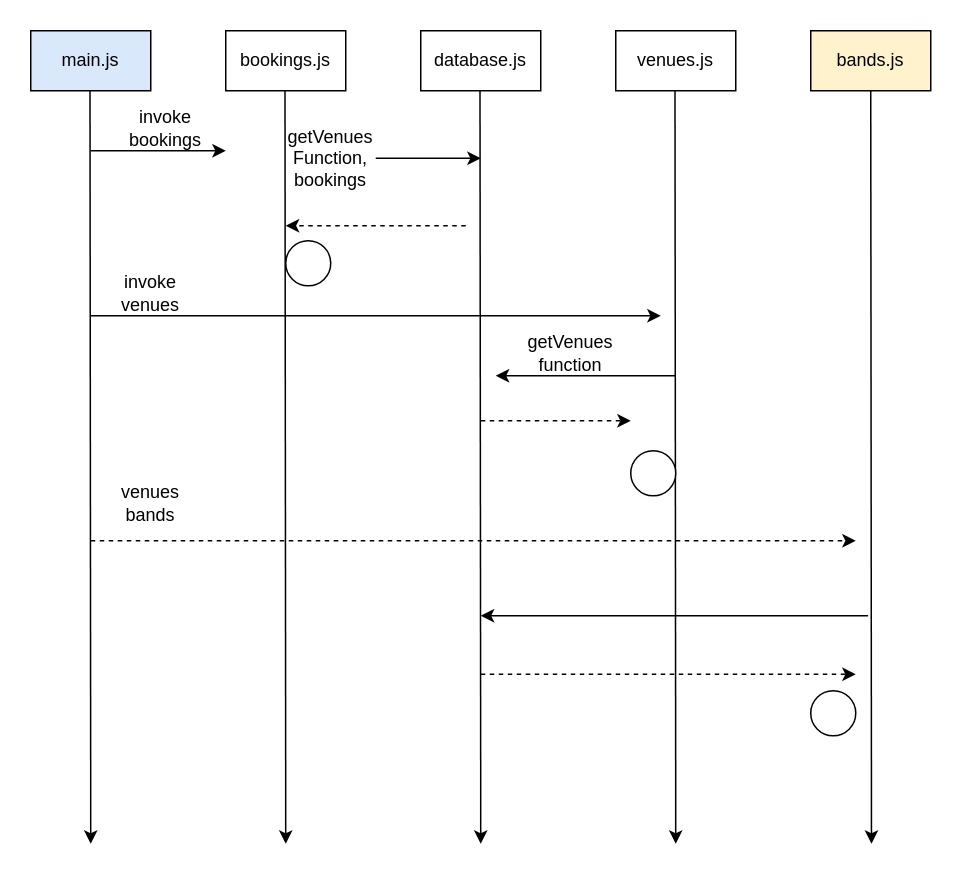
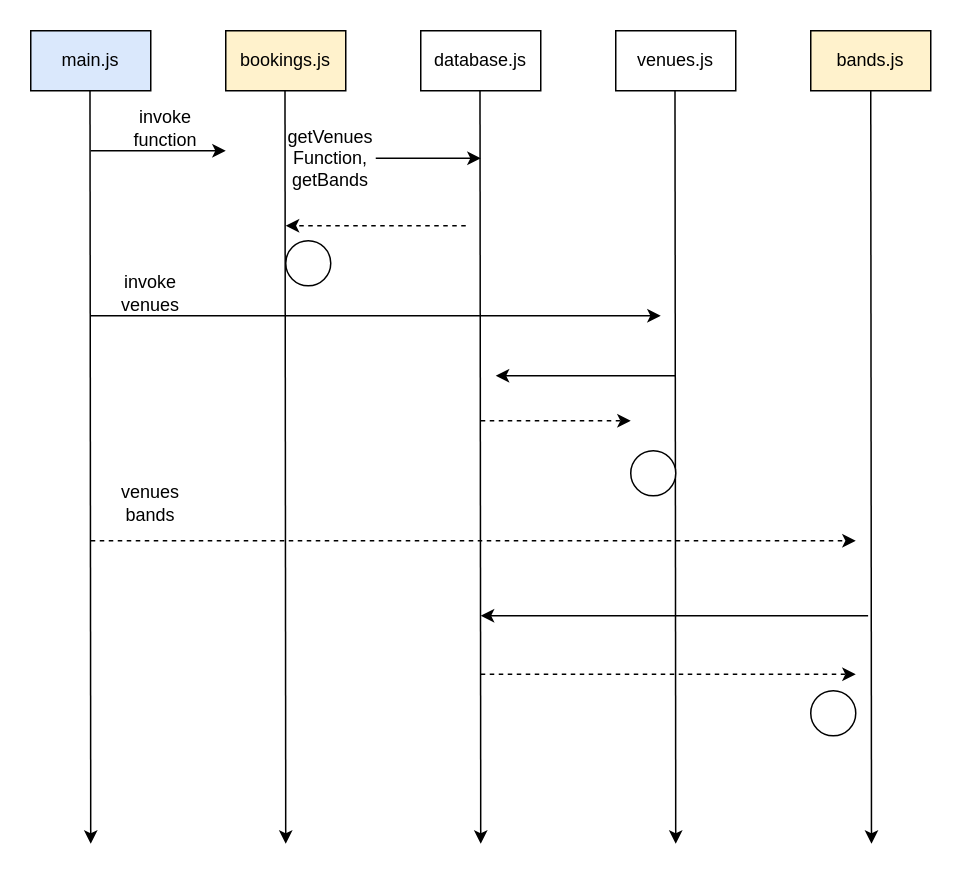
- <mxCell id="2" value="bookings.js" style="whiteSpace=wrap;html=1;" parent="1" vertex="1"><mxGeometry x="150" y="20" width="80" height="40" as="geometry" /></mxCell>
+ <mxCell id="2" value="bookings.js" style="whiteSpace=wrap;html=1;fillColor=#fff2cc;" parent="1" vertex="1"><mxGeometry x="150" y="20" width="80" height="40" as="geometry" /></mxCell>
- <mxCell id="13" value="invoke bookings" style="text;strokeColor=none;align=center;fillColor=none;html=1;verticalAlign=middle;whiteSpace=wrap;rounded=0;" parent="1" vertex="1"><mxGeometry x="80" y="70" width="60" height="30" as="geometry" /></mxCell>
+ <mxCell id="13" value="invoke function" style="text;strokeColor=none;align=center;fillColor=none;html=1;verticalAlign=middle;whiteSpace=wrap;rounded=0;" parent="1" vertex="1"><mxGeometry x="80" y="70" width="60" height="30" as="geometry" /></mxCell>
- <mxCell id="16" value="getVenues Function, bookings" style="text;strokeColor=none;align=center;fillColor=none;html=1;verticalAlign=middle;whiteSpace=wrap;rounded=0;" vertex="1" parent="1"><mxGeometry x="190" y="90" width="60" height="30" as="geometry" /></mxCell>
+ <mxCell id="16" value="getVenues Function, getBands" style="text;strokeColor=none;align=center;fillColor=none;html=1;verticalAlign=middle;whiteSpace=wrap;rounded=0;" vertex="1" parent="1"><mxGeometry x="190" y="90" width="60" height="30" as="geometry" /></mxCell>
- <mxCell id="22" value="getVenues function" style="text;strokeColor=none;align=center;fillColor=none;html=1;verticalAlign=middle;whiteSpace=wrap;rounded=0;" vertex="1" parent="1"><mxGeometry x="350" y="220" width="60" height="30" as="geometry" /></mxCell>
